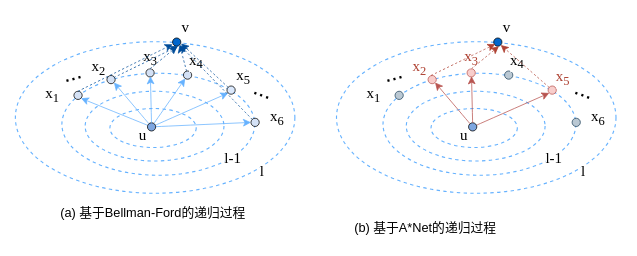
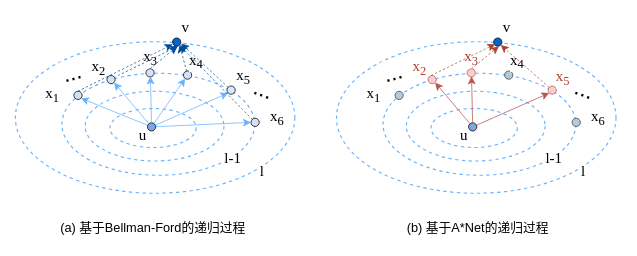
- <mxCell id="70" value="&lt;font style=&quot;font-size: 17px;&quot;&gt;(a) 基于Bellman-Ford的递归过程&lt;/font&gt;" style="text;html=1;align=center;verticalAlign=middle;whiteSpace=wrap;rounded=0;fontFamily=Helvetica;fontSize=11;fontColor=default;labelBackgroundColor=default;" vertex="1" parent="1"><mxGeometry x="75" y="269" width="257" height="30" as="geometry" /></mxCell>
+ <mxCell id="70" value="&lt;font style=&quot;font-size: 17px;&quot;&gt;(a) 基于Bellman-Ford的递归过程&lt;/font&gt;" style="text;html=1;align=center;verticalAlign=middle;whiteSpace=wrap;rounded=0;fontFamily=Helvetica;fontSize=11;fontColor=default;labelBackgroundColor=default;" vertex="1" parent="1"><mxGeometry x="75" y="289" width="257" height="30" as="geometry" /></mxCell>
- <mxCell id="71" value="&lt;font style=&quot;font-size: 17px;&quot;&gt;(b) 基于A*Net的递归过程&lt;/font&gt;" style="text;html=1;align=center;verticalAlign=middle;whiteSpace=wrap;rounded=0;fontFamily=Helvetica;fontSize=11;fontColor=default;labelBackgroundColor=default;" vertex="1" parent="1"><mxGeometry x="463" y="289" width="207" height="30" as="geometry" /></mxCell>
+ <mxCell id="71" value="&lt;font style=&quot;font-size: 17px;&quot;&gt;(b) 基于A*Net的递归过程&lt;/font&gt;" style="text;html=1;align=center;verticalAlign=middle;whiteSpace=wrap;rounded=0;fontFamily=Helvetica;fontSize=11;fontColor=default;labelBackgroundColor=default;" vertex="1" parent="1"><mxGeometry x="533" y="289" width="207" height="30" as="geometry" /></mxCell>
